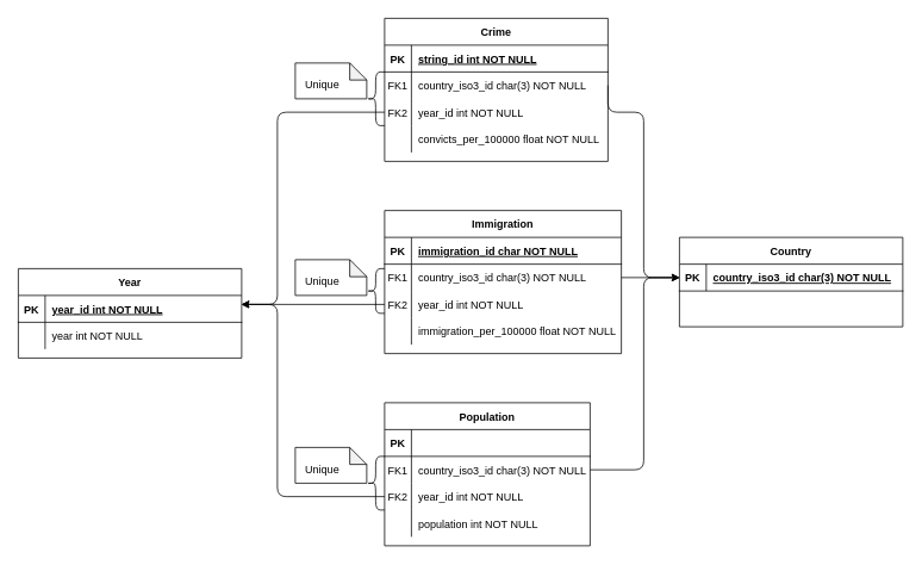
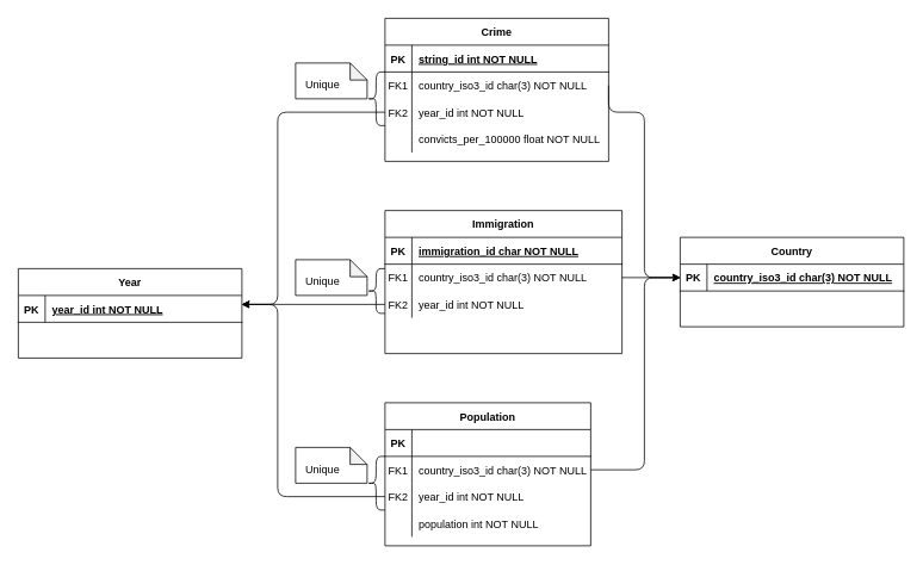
- <mxCell id="34" value="immigration_per_100000 float NOT NULL" style="shape=partialRectangle;overflow=hidden;connectable=0;fillColor=none;top=0;left=0;bottom=0;right=0;align=left;spacingLeft=6;" parent="32" vertex="1"><mxGeometry x="30" width="235" height="30" as="geometry"><mxRectangle width="235" height="30" as="alternateBounds" /></mxGeometry></mxCell>
- <mxCell id="41" value="year int NOT NULL" style="shape=partialRectangle;overflow=hidden;connectable=0;fillColor=none;top=0;left=0;bottom=0;right=0;align=left;spacingLeft=6;strokeColor=inherit;strokeWidth=0;perimeterSpacing=0;allowArrows=1;" parent="39" vertex="1"><mxGeometry x="30" width="220" height="30" as="geometry"><mxRectangle width="220" height="30" as="alternateBounds" /></mxGeometry></mxCell>
